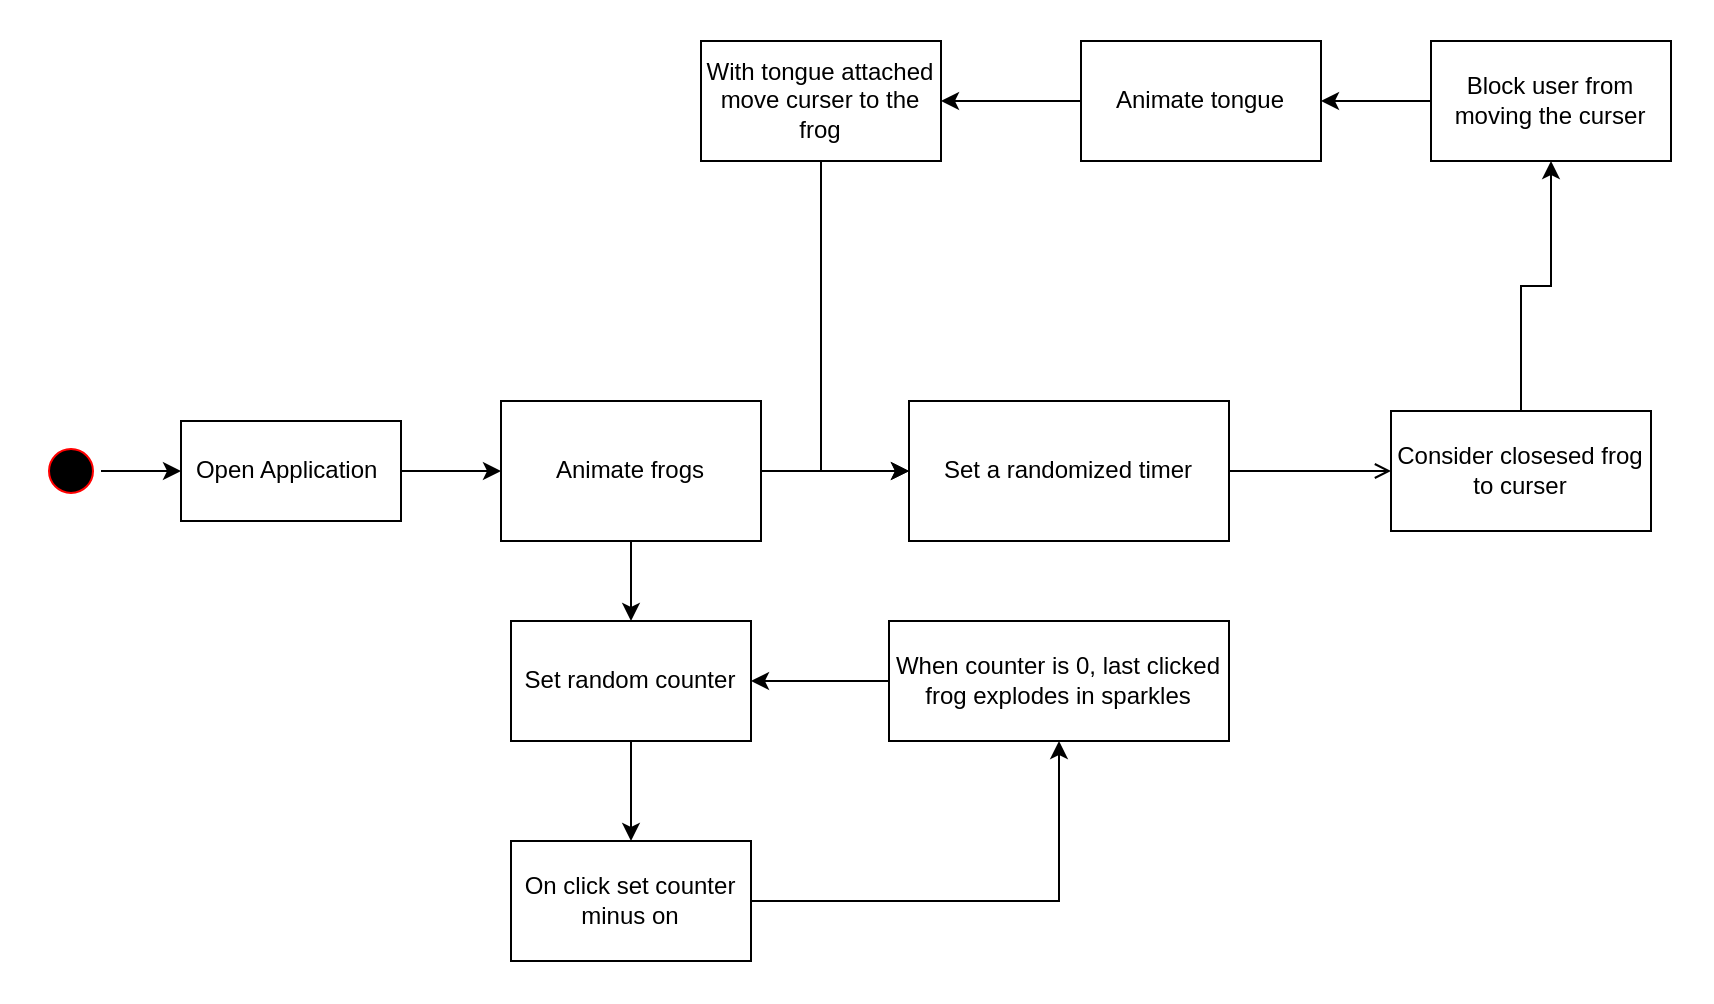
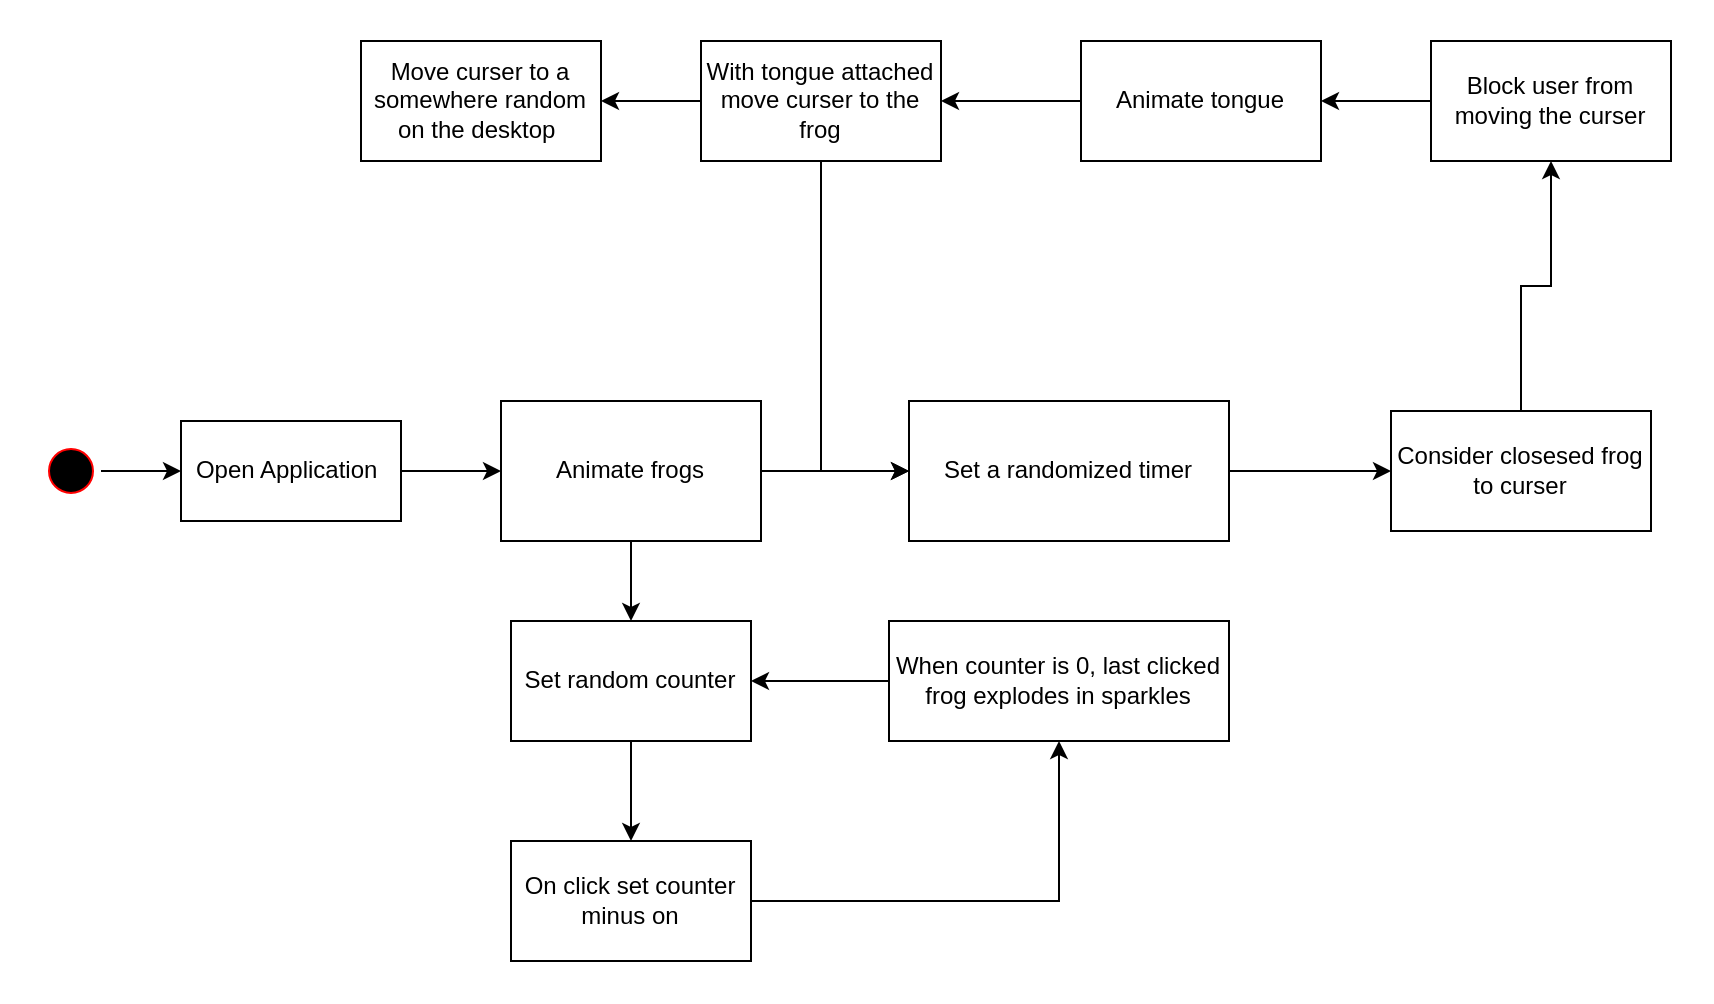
+ <mxCell id="20" value="Move curser to a somewhere random on the desktop&amp;nbsp;" style="rounded=0;whiteSpace=wrap;html=1;" vertex="1" parent="1"><mxGeometry x="180" y="20" width="120" height="60" as="geometry" /></mxCell>
+ <mxCell id="16" style="edgeStyle=orthogonalEdgeStyle;rounded=0;orthogonalLoop=1;jettySize=auto;html=1;entryX=1;entryY=0.5;entryDx=0;entryDy=0;" edge="1" parent="1" source="17" target="20"><mxGeometry relative="1" as="geometry" /></mxCell>
- <mxCell id="9" style="edgeStyle=orthogonalEdgeStyle;rounded=0;orthogonalLoop=1;jettySize=auto;html=1;endArrow=open;" edge="1" parent="1" source="10" target="12"><mxGeometry relative="1" as="geometry"><mxPoint x="800" y="-50" as="targetPoint" /></mxGeometry></mxCell>
+ <mxCell id="9" style="edgeStyle=orthogonalEdgeStyle;rounded=0;orthogonalLoop=1;jettySize=auto;html=1;" edge="1" parent="1" source="10" target="12"><mxGeometry relative="1" as="geometry"><mxPoint x="800" y="-50" as="targetPoint" /></mxGeometry></mxCell>
